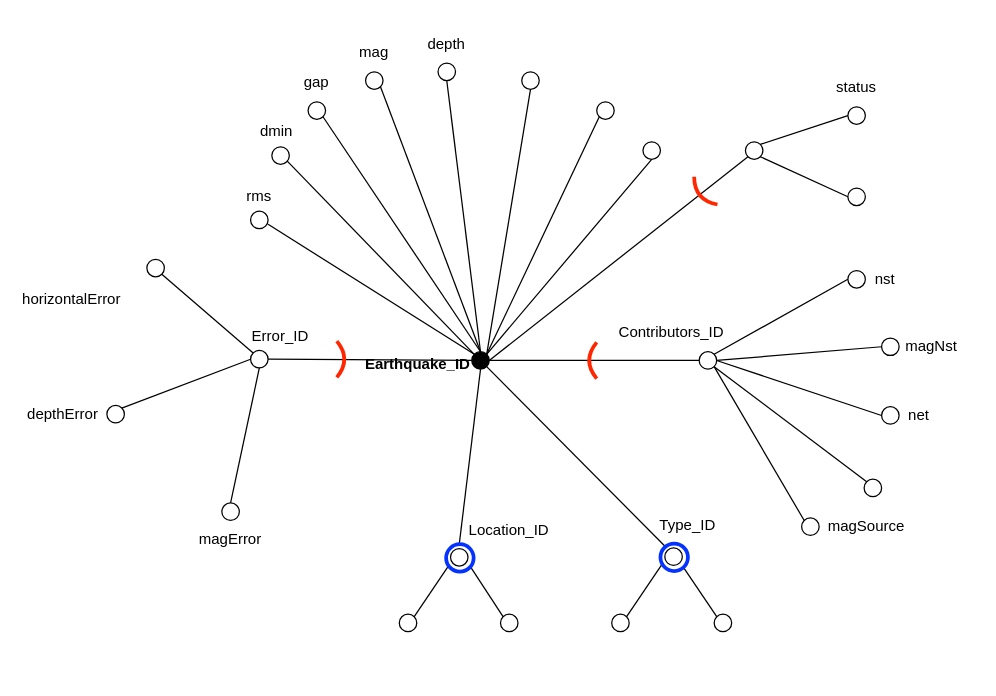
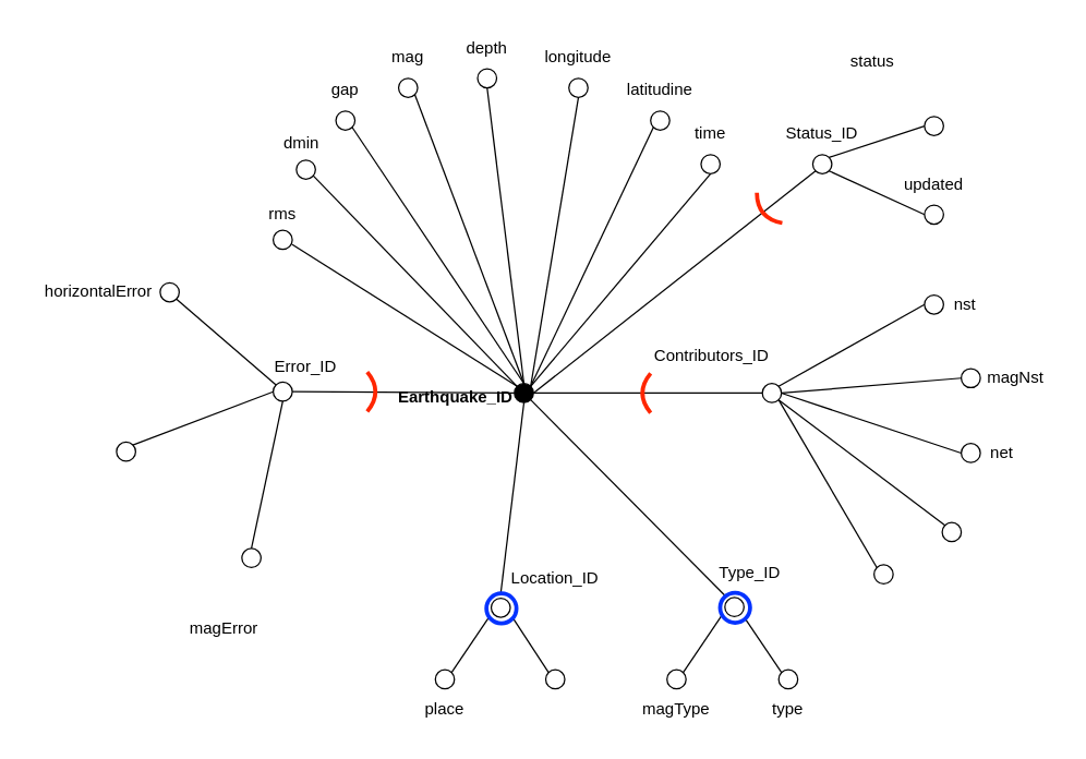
+ <mxCell id="9" value="longitude" style="text;html=1;align=center;verticalAlign=middle;whiteSpace=wrap;rounded=0;" vertex="1" parent="1"><mxGeometry x="394" y="27" width="60" height="30" as="geometry" /></mxCell>
+ <mxCell id="7" value="latitudine" style="text;html=1;align=center;verticalAlign=middle;whiteSpace=wrap;rounded=0;" vertex="1" parent="1"><mxGeometry x="454" y="51" width="60" height="30" as="geometry" /></mxCell>
- <mxCell id="28" value="status" style="text;html=1;align=center;verticalAlign=middle;whiteSpace=wrap;rounded=0;" vertex="1" parent="1"><mxGeometry x="655" y="55" width="60" height="30" as="geometry" /></mxCell>
+ <mxCell id="28" value="status" style="text;html=1;align=center;verticalAlign=middle;whiteSpace=wrap;rounded=0;" vertex="1" parent="1"><mxGeometry x="610" y="30" width="60" height="30" as="geometry" /></mxCell>
+ <mxCell id="4" value="time" style="text;html=1;align=center;verticalAlign=middle;whiteSpace=wrap;rounded=0;" vertex="1" parent="1"><mxGeometry x="491" y="83" width="60" height="30" as="geometry" /></mxCell>
+ <mxCell id="26" value="Status_ID" style="text;html=1;align=center;verticalAlign=middle;whiteSpace=wrap;rounded=0;" vertex="1" parent="1"><mxGeometry x="573" y="83" width="60" height="30" as="geometry" /></mxCell>
+ <mxCell id="30" value="updated" style="text;html=1;align=center;verticalAlign=middle;whiteSpace=wrap;rounded=0;" vertex="1" parent="1"><mxGeometry x="655" y="120" width="60" height="30" as="geometry" /></mxCell>
- <mxCell id="68" value="horizontalError" style="text;html=1;align=center;verticalAlign=middle;whiteSpace=wrap;rounded=0;" vertex="1" parent="1"><mxGeometry x="27" y="224" width="60" height="30" as="geometry" /></mxCell>
+ <mxCell id="68" value="horizontalError" style="text;html=1;align=center;verticalAlign=middle;whiteSpace=wrap;rounded=0;" vertex="1" parent="1"><mxGeometry x="42" y="199" width="60" height="30" as="geometry" /></mxCell>
- <mxCell id="35" value="Contributors_ID" style="text;html=1;align=center;verticalAlign=middle;whiteSpace=wrap;rounded=0;" vertex="1" parent="1"><mxGeometry x="507" y="251" width="60" height="30" as="geometry" /></mxCell>
+ <mxCell id="35" value="Contributors_ID" style="text;html=1;align=center;verticalAlign=middle;whiteSpace=wrap;rounded=0;" vertex="1" parent="1"><mxGeometry x="492" y="246" width="60" height="30" as="geometry" /></mxCell>
- <mxCell id="70" value="depthError" style="text;html=1;align=center;verticalAlign=middle;whiteSpace=wrap;rounded=0;" vertex="1" parent="1"><mxGeometry x="20" y="316" width="60" height="30" as="geometry" /></mxCell>
- <mxCell id="44" value="magSource" style="text;html=1;align=center;verticalAlign=middle;whiteSpace=wrap;rounded=0;" vertex="1" parent="1"><mxGeometry x="663" y="406" width="60" height="30" as="geometry" /></mxCell>
- <mxCell id="72" value="magError" style="text;html=1;align=center;verticalAlign=middle;whiteSpace=wrap;rounded=0;" vertex="1" parent="1"><mxGeometry x="154" y="416" width="60" height="30" as="geometry" /></mxCell>
+ <mxCell id="72" value="magError" style="text;html=1;align=center;verticalAlign=middle;whiteSpace=wrap;rounded=0;" vertex="1" parent="1"><mxGeometry x="134" y="446" width="60" height="30" as="geometry" /></mxCell>
+ <mxCell id="61" value="place" style="text;html=1;align=center;verticalAlign=middle;whiteSpace=wrap;rounded=0;" vertex="1" parent="1"><mxGeometry x="296" y="505" width="60" height="30" as="geometry" /></mxCell>
+ <mxCell id="54" value="magType" style="text;html=1;align=center;verticalAlign=middle;whiteSpace=wrap;rounded=0;" vertex="1" parent="1"><mxGeometry x="466" y="505" width="60" height="30" as="geometry" /></mxCell>
+ <mxCell id="56" value="type" style="text;html=1;align=center;verticalAlign=middle;whiteSpace=wrap;rounded=0;" vertex="1" parent="1"><mxGeometry x="548" y="505" width="60" height="30" as="geometry" /></mxCell>
